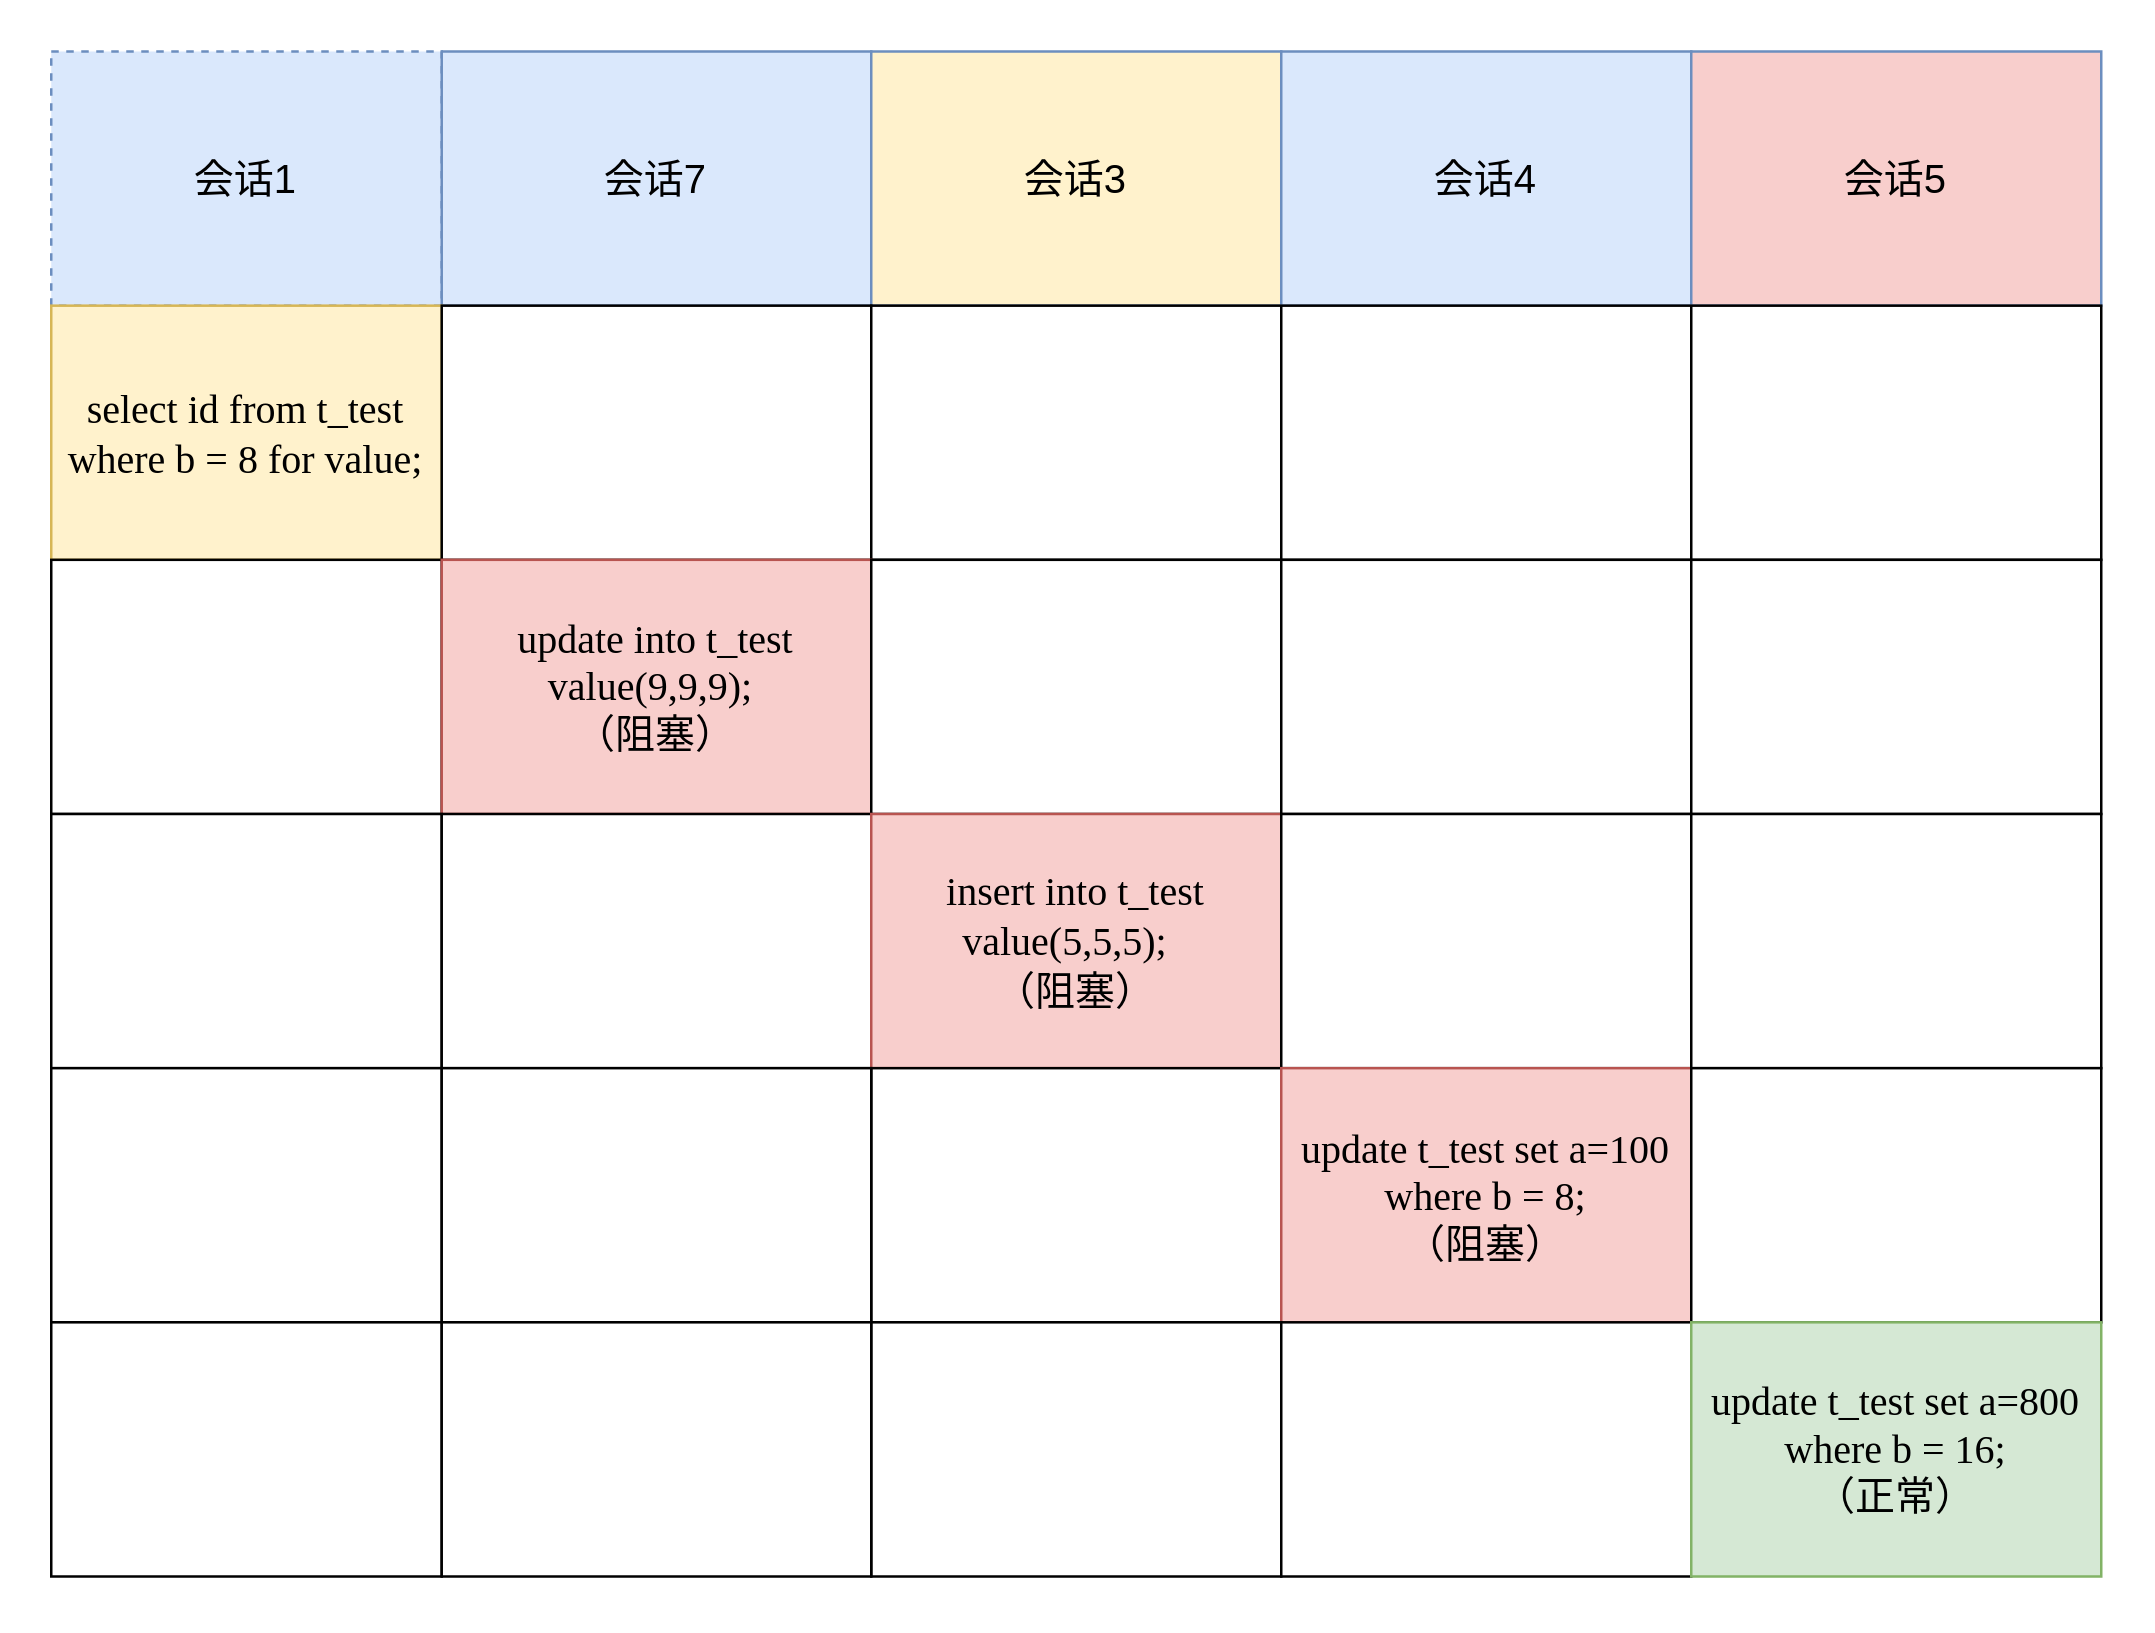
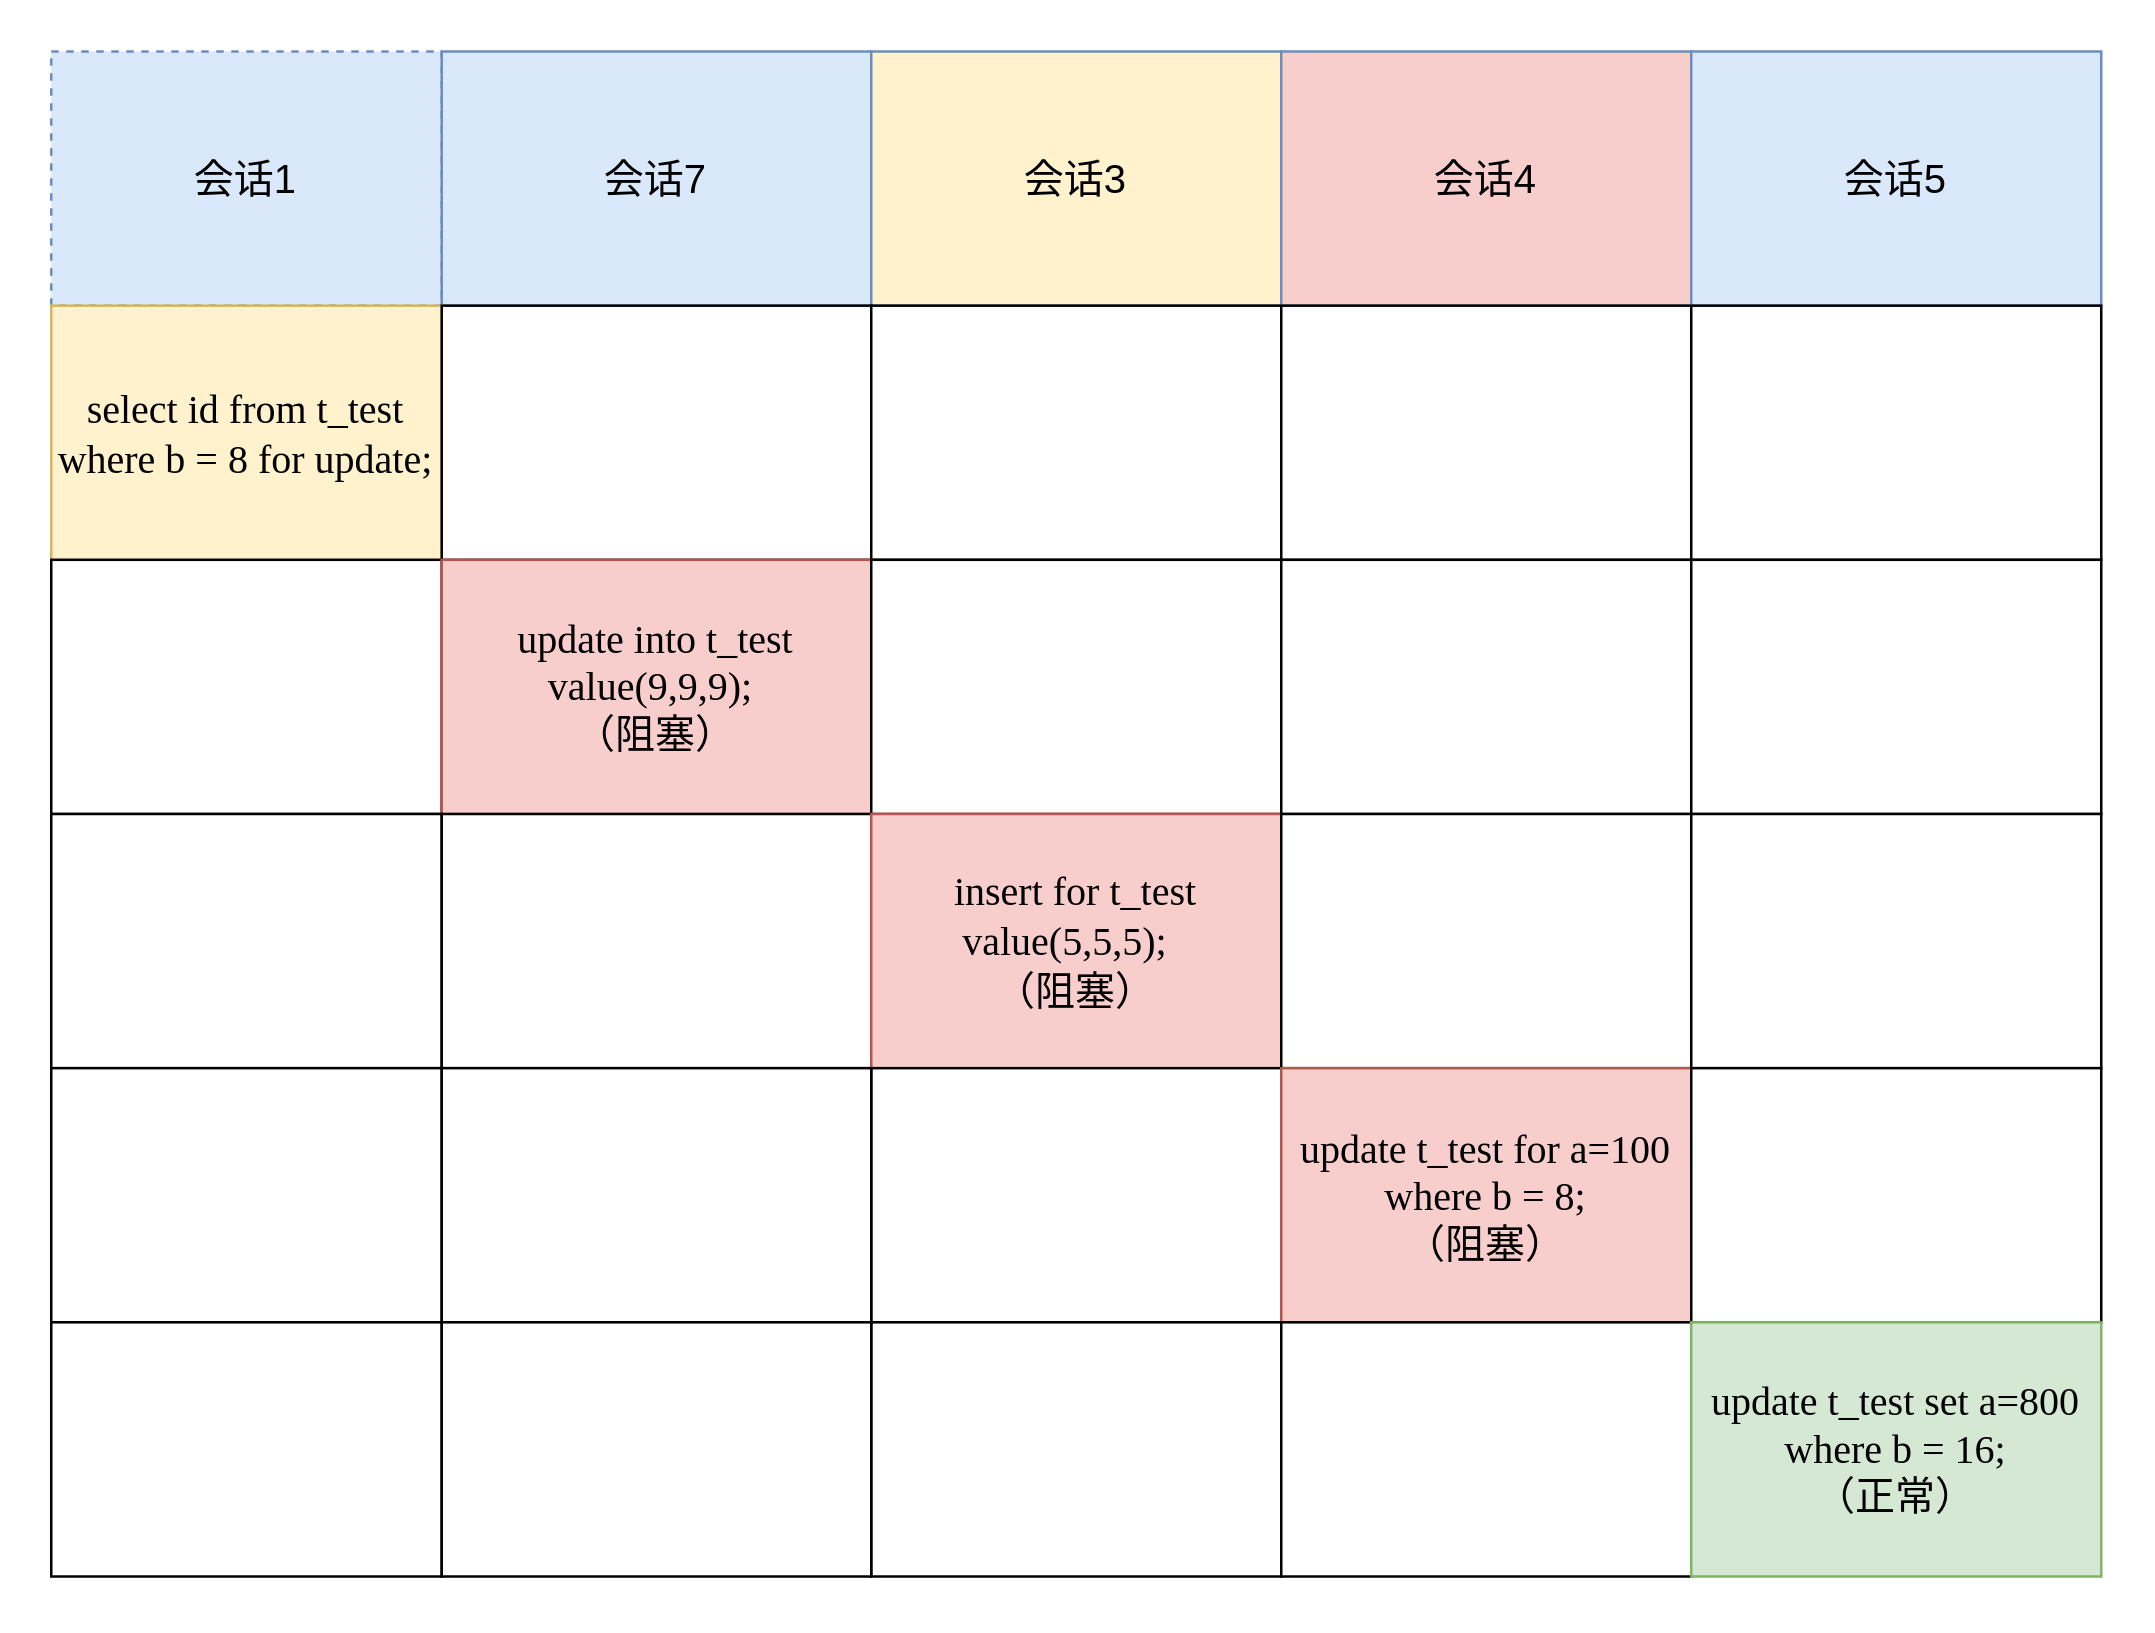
- <mxCell id="15" value="会话4" style="rounded=0;whiteSpace=wrap;html=1;fontSize=16;fillColor=#dae8fc;strokeColor=#6c8ebf;" vertex="1" parent="2"><mxGeometry x="492.0" width="164" height="101.667" as="geometry" /></mxCell>
+ <mxCell id="15" value="会话4" style="rounded=0;whiteSpace=wrap;html=1;fontSize=16;fillColor=#f8cecc;strokeColor=#6c8ebf;" vertex="1" parent="2"><mxGeometry x="492.0" width="164" height="101.667" as="geometry" /></mxCell>
- <mxCell id="23" value="会话5" style="rounded=0;whiteSpace=wrap;html=1;fontSize=16;fillColor=#f8cecc;strokeColor=#6c8ebf;" vertex="1" parent="2"><mxGeometry x="656" width="164" height="101.667" as="geometry" /></mxCell>
+ <mxCell id="23" value="会话5" style="rounded=0;whiteSpace=wrap;html=1;fontSize=16;fillColor=#dae8fc;strokeColor=#6c8ebf;" vertex="1" parent="2"><mxGeometry x="656" width="164" height="101.667" as="geometry" /></mxCell>
- <mxCell id="6" value="select id from t_test where b = 8 for value;" style="rounded=0;whiteSpace=wrap;html=1;fontSize=16;align=center;fontFamily=Times New Roman;fillColor=#fff2cc;strokeColor=#d6b656;" vertex="1" parent="2"><mxGeometry y="101.667" width="156.19" height="101.667" as="geometry" /></mxCell>
+ <mxCell id="6" value="select id from t_test where b = 8 for update;" style="rounded=0;whiteSpace=wrap;html=1;fontSize=16;align=center;fontFamily=Times New Roman;fillColor=#fff2cc;strokeColor=#d6b656;" vertex="1" parent="2"><mxGeometry y="101.667" width="156.19" height="101.667" as="geometry" /></mxCell>
- <mxCell id="14" value="insert into t_test value(5,5,5);&amp;nbsp;&lt;span style=&quot;color: rgb(51 , 51 , 51) ; font-family: &amp;#34;helvetica neue&amp;#34; , &amp;#34;helvetica&amp;#34; , &amp;#34;arial&amp;#34; , sans-serif ; font-size: 16px ; text-align: left&quot;&gt;&amp;nbsp;&lt;br style=&quot;font-size: 16px&quot;&gt;&lt;/span&gt;&lt;span style=&quot;font-size: 16px&quot;&gt;（阻塞）&lt;br style=&quot;font-size: 16px&quot;&gt;&lt;/span&gt;" style="rounded=0;whiteSpace=wrap;html=1;fontSize=16;fontFamily=Times New Roman;align=center;fillColor=#f8cecc;strokeColor=#b85450;" vertex="1" parent="2"><mxGeometry x="328" y="305" width="164" height="101.667" as="geometry" /></mxCell>
+ <mxCell id="14" value="insert for t_test value(5,5,5);&amp;nbsp;&lt;span style=&quot;color: rgb(51 , 51 , 51) ; font-family: &amp;#34;helvetica neue&amp;#34; , &amp;#34;helvetica&amp;#34; , &amp;#34;arial&amp;#34; , sans-serif ; font-size: 16px ; text-align: left&quot;&gt;&amp;nbsp;&lt;br style=&quot;font-size: 16px&quot;&gt;&lt;/span&gt;&lt;span style=&quot;font-size: 16px&quot;&gt;（阻塞）&lt;br style=&quot;font-size: 16px&quot;&gt;&lt;/span&gt;" style="rounded=0;whiteSpace=wrap;html=1;fontSize=16;fontFamily=Times New Roman;align=center;fillColor=#f8cecc;strokeColor=#b85450;" vertex="1" parent="2"><mxGeometry x="328" y="305" width="164" height="101.667" as="geometry" /></mxCell>
- <mxCell id="20" value="update t_test set a=100 where b = 8;&lt;span style=&quot;font-size: 16px&quot;&gt;&lt;br style=&quot;font-size: 16px&quot;&gt;（阻塞）&lt;br style=&quot;font-size: 16px&quot;&gt;&lt;/span&gt;" style="rounded=0;whiteSpace=wrap;html=1;fontSize=16;fontFamily=Times New Roman;align=center;fillColor=#f8cecc;strokeColor=#b85450;" vertex="1" parent="2"><mxGeometry x="492.0" y="406.667" width="164" height="101.667" as="geometry" /></mxCell>
+ <mxCell id="20" value="update t_test for a=100 where b = 8;&lt;span style=&quot;font-size: 16px&quot;&gt;&lt;br style=&quot;font-size: 16px&quot;&gt;（阻塞）&lt;br style=&quot;font-size: 16px&quot;&gt;&lt;/span&gt;" style="rounded=0;whiteSpace=wrap;html=1;fontSize=16;fontFamily=Times New Roman;align=center;fillColor=#f8cecc;strokeColor=#b85450;" vertex="1" parent="2"><mxGeometry x="492.0" y="406.667" width="164" height="101.667" as="geometry" /></mxCell>
